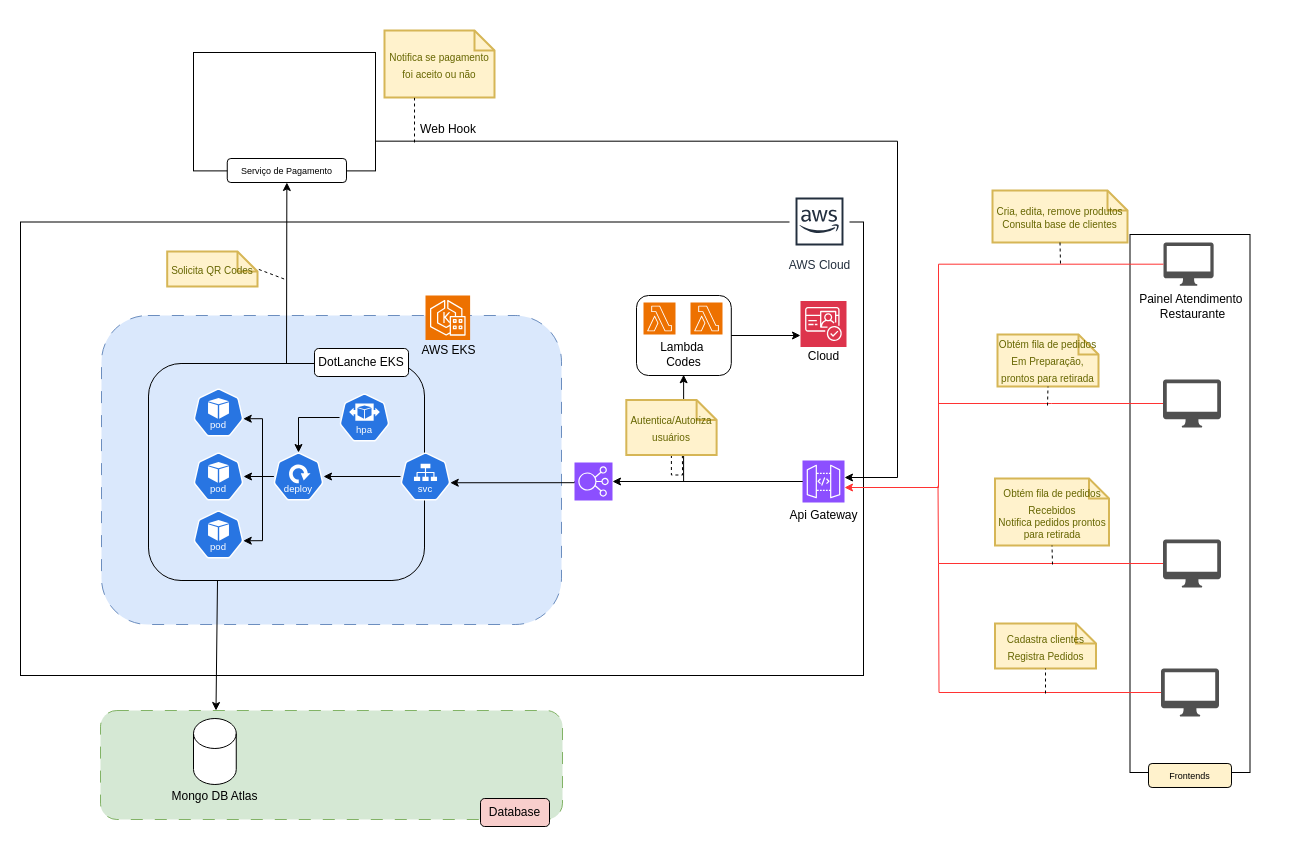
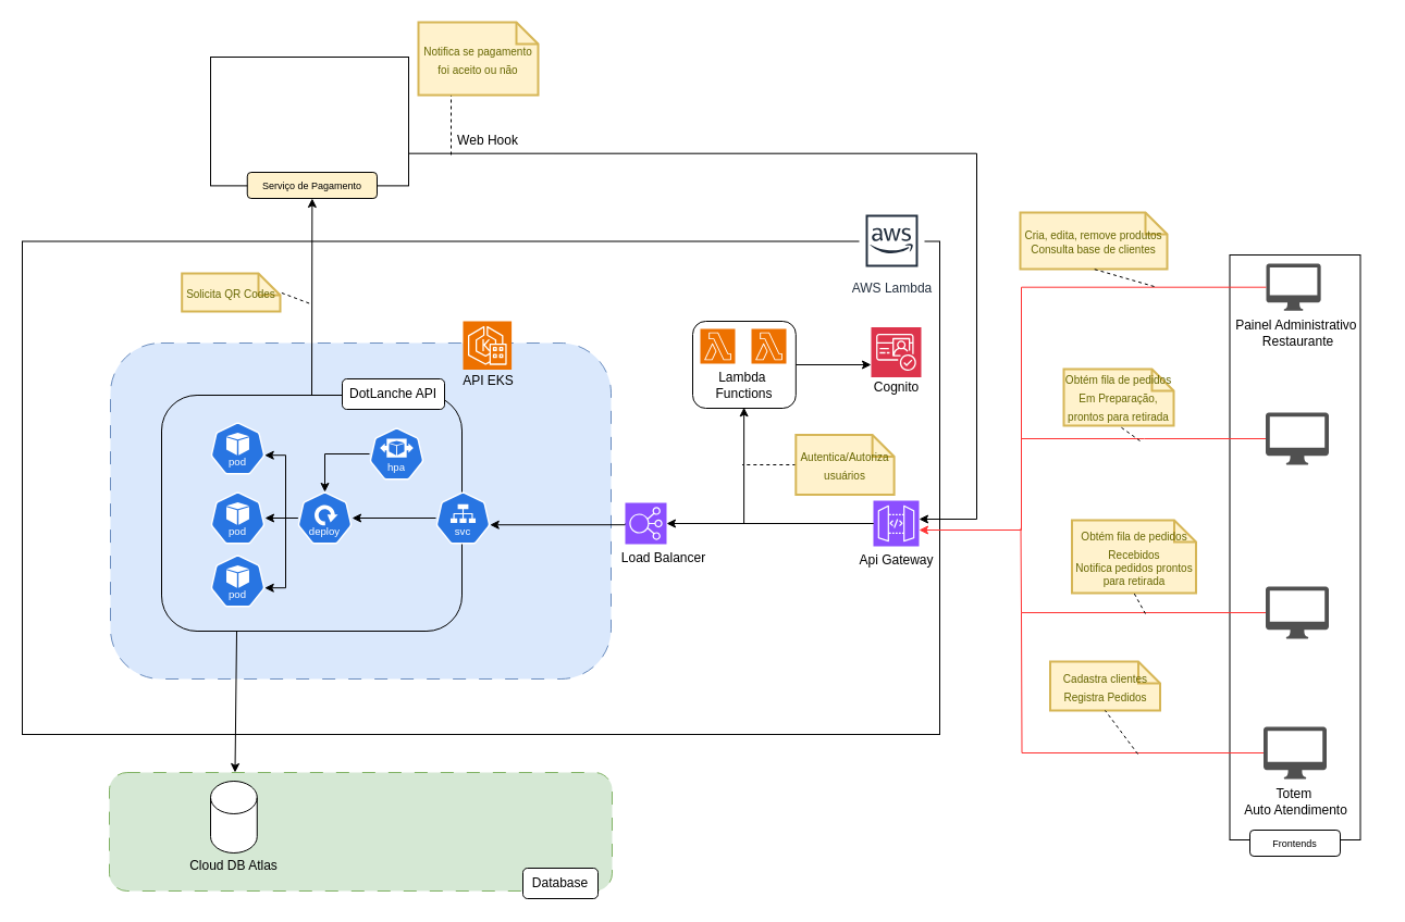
- <mxCell id="24" value="&lt;font style=&quot;font-size: 10px;&quot;&gt;Notifica se pagamento foi aceito ou não&lt;/font&gt;" style="shape=note;strokeWidth=2;fontSize=14;size=20;whiteSpace=wrap;html=1;fillColor=#fff2cc;strokeColor=#d6b656;fontColor=#666600;" parent="1" vertex="1"><mxGeometry x="384" y="30" width="110" height="67" as="geometry" /></mxCell>
+ <mxCell id="24" value="&lt;font style=&quot;font-size: 10px;&quot;&gt;Notifica se pagamento foi aceito ou não&lt;/font&gt;" style="shape=note;strokeWidth=2;fontSize=14;size=20;whiteSpace=wrap;html=1;fillColor=#fff2cc;strokeColor=#d6b656;fontColor=#666600;" parent="1" vertex="1"><mxGeometry x="384" y="20" width="110" height="67" as="geometry" /></mxCell>
- <mxCell id="55" value="&lt;font style=&quot;font-size: 9px;&quot;&gt;Serviço de Pagamento&lt;/font&gt;" style="rounded=1;whiteSpace=wrap;html=1;" parent="1" vertex="1"><mxGeometry x="226.746" y="158.012" width="119.241" height="23.988" as="geometry" /></mxCell>
+ <mxCell id="55" value="&lt;font style=&quot;font-size: 9px;&quot;&gt;Serviço de Pagamento&lt;/font&gt;" style="rounded=1;whiteSpace=wrap;html=1;fillColor=#fff2cc;" parent="1" vertex="1"><mxGeometry x="226.746" y="158.012" width="119.241" height="23.988" as="geometry" /></mxCell>
- <mxCell id="42" value="&lt;font style=&quot;font-size: 10px;&quot;&gt;Cria, edita, remove produtos&lt;/font&gt;&lt;div style=&quot;font-size: 10px;&quot;&gt;&lt;font style=&quot;font-size: 10px;&quot;&gt;Consulta base de clientes&lt;/font&gt;&lt;/div&gt;" style="shape=note;strokeWidth=2;fontSize=14;size=20;whiteSpace=wrap;html=1;fillColor=#fff2cc;strokeColor=#d6b656;fontColor=#666600;" parent="1" vertex="1"><mxGeometry x="992" y="190" width="135" height="52" as="geometry" /></mxCell>
+ <mxCell id="42" value="&lt;font style=&quot;font-size: 10px;&quot;&gt;Cria, edita, remove produtos&lt;/font&gt;&lt;div style=&quot;font-size: 10px;&quot;&gt;&lt;font style=&quot;font-size: 10px;&quot;&gt;Consulta base de clientes&lt;/font&gt;&lt;/div&gt;" style="shape=note;strokeWidth=2;fontSize=14;size=20;whiteSpace=wrap;html=1;fillColor=#fff2cc;strokeColor=#d6b656;fontColor=#666600;" parent="1" vertex="1"><mxGeometry x="937" y="195" width="135" height="52" as="geometry" /></mxCell>
- <mxCell id="20" value="AWS Cloud" style="sketch=0;outlineConnect=0;fontColor=#232F3E;gradientColor=none;strokeColor=#232F3E;fillColor=#ffffff;dashed=0;verticalLabelPosition=bottom;verticalAlign=top;align=center;html=1;fontSize=12;fontStyle=0;aspect=fixed;shape=mxgraph.aws4.resourceIcon;resIcon=mxgraph.aws4.aws_cloud;" parent="1" vertex="1"><mxGeometry x="789" y="191" width="60" height="60" as="geometry" /></mxCell>
+ <mxCell id="20" value="AWS Lambda" style="sketch=0;outlineConnect=0;fontColor=#232F3E;gradientColor=none;strokeColor=#232F3E;fillColor=#ffffff;dashed=0;verticalLabelPosition=bottom;verticalAlign=top;align=center;html=1;fontSize=12;fontStyle=0;aspect=fixed;shape=mxgraph.aws4.resourceIcon;resIcon=mxgraph.aws4.aws_cloud;" parent="1" vertex="1"><mxGeometry x="789" y="191" width="60" height="60" as="geometry" /></mxCell>
- <mxCell id="41" value="Painel Atendimento&amp;nbsp;&lt;div&gt;Restaurante&lt;/div&gt;" style="text;html=1;align=center;verticalAlign=middle;resizable=0;points=[];autosize=1;strokeColor=none;fillColor=none;" parent="39" vertex="1"><mxGeometry x="9.508" y="43.317" width="133" height="41" as="geometry" /></mxCell>
+ <mxCell id="41" value="Painel Administrativo&amp;nbsp;&lt;div&gt;Restaurante&lt;/div&gt;" style="text;html=1;align=center;verticalAlign=middle;resizable=0;points=[];autosize=1;strokeColor=none;fillColor=none;" parent="39" vertex="1"><mxGeometry x="9.508" y="43.317" width="133" height="41" as="geometry" /></mxCell>
- <mxCell id="15" value="AWS EKS" style="text;html=1;align=center;verticalAlign=middle;resizable=0;points=[];autosize=1;strokeColor=none;fillColor=none;" parent="13" vertex="1"><mxGeometry x="-13.38" y="52.698" width="72" height="26" as="geometry" /></mxCell>
+ <mxCell id="15" value="API EKS" style="text;html=1;align=center;verticalAlign=middle;resizable=0;points=[];autosize=1;strokeColor=none;fillColor=none;" parent="13" vertex="1"><mxGeometry x="-13.38" y="52.698" width="72" height="26" as="geometry" /></mxCell>
- <mxCell id="63" value="Lambda&amp;nbsp;&lt;div&gt;Codes&lt;/div&gt;" style="text;html=1;align=center;verticalAlign=middle;resizable=0;points=[];autosize=1;strokeColor=none;fillColor=none;" vertex="1" parent="60"><mxGeometry x="12.407" y="38.998" width="70" height="41" as="geometry" /></mxCell>
+ <mxCell id="63" value="Lambda&amp;nbsp;&lt;div&gt;Functions&lt;/div&gt;" style="text;html=1;align=center;verticalAlign=middle;resizable=0;points=[];autosize=1;strokeColor=none;fillColor=none;" vertex="1" parent="60"><mxGeometry x="12.407" y="38.998" width="70" height="41" as="geometry" /></mxCell>
- <mxCell id="59" value="Cloud" style="text;html=1;align=center;verticalAlign=middle;resizable=0;points=[];autosize=1;strokeColor=none;fillColor=none;" vertex="1" parent="57"><mxGeometry y="42.998" width="59" height="26" as="geometry" /></mxCell>
+ <mxCell id="59" value="Cognito" style="text;html=1;align=center;verticalAlign=middle;resizable=0;points=[];autosize=1;strokeColor=none;fillColor=none;" vertex="1" parent="57"><mxGeometry y="42.998" width="59" height="26" as="geometry" /></mxCell>
- <mxCell id="32" value="&lt;span style=&quot;font-size: 10px;&quot;&gt;Obtém fila de pedidos&lt;br&gt;Em Preparação, prontos para retirada&lt;/span&gt;" style="shape=note;strokeWidth=2;fontSize=14;size=20;whiteSpace=wrap;html=1;fillColor=#fff2cc;strokeColor=#d6b656;fontColor=#666600;" parent="1" vertex="1"><mxGeometry x="997" y="334" width="101" height="52" as="geometry" /></mxCell>
+ <mxCell id="32" value="&lt;span style=&quot;font-size: 10px;&quot;&gt;Obtém fila de pedidos&lt;br&gt;Em Preparação, prontos para retirada&lt;/span&gt;" style="shape=note;strokeWidth=2;fontSize=14;size=20;whiteSpace=wrap;html=1;fillColor=#fff2cc;strokeColor=#d6b656;fontColor=#666600;" parent="1" vertex="1"><mxGeometry x="977" y="339" width="101" height="52" as="geometry" /></mxCell>
- <mxCell id="16" value="DotLanche EKS" style="rounded=1;whiteSpace=wrap;html=1;" parent="1" vertex="1"><mxGeometry x="314" y="348" width="94" height="28" as="geometry" /></mxCell>
+ <mxCell id="16" value="DotLanche API" style="rounded=1;whiteSpace=wrap;html=1;" parent="1" vertex="1"><mxGeometry x="314" y="348" width="94" height="28" as="geometry" /></mxCell>
- <mxCell id="71" value="&lt;font style=&quot;font-size: 10px;&quot;&gt;Autentica/Autoriza usuários&lt;/font&gt;" style="shape=note;strokeWidth=2;fontSize=14;size=20;whiteSpace=wrap;html=1;fillColor=#fff2cc;strokeColor=#d6b656;fontColor=#666600;" vertex="1" parent="1"><mxGeometry x="625.81" y="399.5" width="90.3" height="55" as="geometry" /></mxCell>
+ <mxCell id="71" value="&lt;font style=&quot;font-size: 10px;&quot;&gt;Autentica/Autoriza usuários&lt;/font&gt;" style="shape=note;strokeWidth=2;fontSize=14;size=20;whiteSpace=wrap;html=1;fillColor=#fff2cc;strokeColor=#d6b656;fontColor=#666600;" vertex="1" parent="1"><mxGeometry x="730.81" y="399.5" width="90.3" height="55" as="geometry" /></mxCell>
- <mxCell id="36" value="&lt;font style=&quot;font-size: 10px;&quot;&gt;Obtém fila de pedidos Recebidos&lt;/font&gt;&lt;div style=&quot;font-size: 10px;&quot;&gt;&lt;font style=&quot;font-size: 10px;&quot;&gt;Notifica pedidos prontos para retirada&lt;/font&gt;&lt;/div&gt;" style="shape=note;strokeWidth=2;fontSize=14;size=20;whiteSpace=wrap;html=1;fillColor=#fff2cc;strokeColor=#d6b656;fontColor=#666600;" parent="1" vertex="1"><mxGeometry x="994.5" y="478" width="114" height="67" as="geometry" /></mxCell>
+ <mxCell id="36" value="&lt;font style=&quot;font-size: 10px;&quot;&gt;Obtém fila de pedidos Recebidos&lt;/font&gt;&lt;div style=&quot;font-size: 10px;&quot;&gt;&lt;font style=&quot;font-size: 10px;&quot;&gt;Notifica pedidos prontos para retirada&lt;/font&gt;&lt;/div&gt;" style="shape=note;strokeWidth=2;fontSize=14;size=20;whiteSpace=wrap;html=1;fillColor=#fff2cc;strokeColor=#d6b656;fontColor=#666600;" parent="1" vertex="1"><mxGeometry x="984.5" y="478" width="114" height="67" as="geometry" /></mxCell>
+ <mxCell id="74" value="Load Balancer" style="text;html=1;align=center;verticalAlign=middle;resizable=0;points=[];autosize=1;strokeColor=none;fillColor=none;" vertex="1" parent="1"><mxGeometry x="561" y="500" width="95" height="26" as="geometry" /></mxCell>
- <mxCell id="28" value="&lt;font style=&quot;font-size: 10px;&quot;&gt;Cadastra clientes&lt;br&gt;Registra Pedidos&lt;/font&gt;" style="shape=note;strokeWidth=2;fontSize=14;size=20;whiteSpace=wrap;html=1;fillColor=#fff2cc;strokeColor=#d6b656;fontColor=#666600;" parent="1" vertex="1"><mxGeometry x="994.5" y="623" width="101" height="45" as="geometry" /></mxCell>
+ <mxCell id="28" value="&lt;font style=&quot;font-size: 10px;&quot;&gt;Cadastra clientes&lt;br&gt;Registra Pedidos&lt;/font&gt;" style="shape=note;strokeWidth=2;fontSize=14;size=20;whiteSpace=wrap;html=1;fillColor=#fff2cc;strokeColor=#d6b656;fontColor=#666600;" parent="1" vertex="1"><mxGeometry x="964.5" y="608" width="101" height="45" as="geometry" /></mxCell>
+ <mxCell id="46" value="Totem&amp;nbsp;&lt;div&gt;Auto Atendimento&lt;/div&gt;" style="text;html=1;align=center;verticalAlign=middle;resizable=0;points=[];autosize=1;strokeColor=none;fillColor=none;" parent="43" vertex="1"><mxGeometry y="48" width="113" height="41" as="geometry" /></mxCell>
- <mxCell id="56" value="&lt;font style=&quot;font-size: 9px;&quot;&gt;Frontends&lt;/font&gt;" style="rounded=1;whiteSpace=wrap;html=1;fillColor=#fff2cc;" parent="1" vertex="1"><mxGeometry x="1148" y="763" width="83" height="23.99" as="geometry" /></mxCell>
+ <mxCell id="56" value="&lt;font style=&quot;font-size: 9px;&quot;&gt;Frontends&lt;/font&gt;" style="rounded=1;whiteSpace=wrap;html=1;" parent="1" vertex="1"><mxGeometry x="1148" y="763" width="83" height="23.99" as="geometry" /></mxCell>
- <mxCell id="78" value="Mongo DB Atlas" style="text;html=1;align=center;verticalAlign=middle;whiteSpace=wrap;rounded=0;" parent="75" vertex="1"><mxGeometry x="64.87" y="71" width="99" height="30" as="geometry" /></mxCell>
+ <mxCell id="78" value="Cloud DB Atlas" style="text;html=1;align=center;verticalAlign=middle;whiteSpace=wrap;rounded=0;" parent="75" vertex="1"><mxGeometry x="64.87" y="71" width="99" height="30" as="geometry" /></mxCell>
- <mxCell id="77" value="Database" style="rounded=1;whiteSpace=wrap;html=1;fillColor=#f8cecc;" parent="75" vertex="1"><mxGeometry x="380" y="88" width="69" height="28" as="geometry" /></mxCell>
+ <mxCell id="77" value="Database" style="rounded=1;whiteSpace=wrap;html=1;" parent="75" vertex="1"><mxGeometry x="380" y="88" width="69" height="28" as="geometry" /></mxCell>
